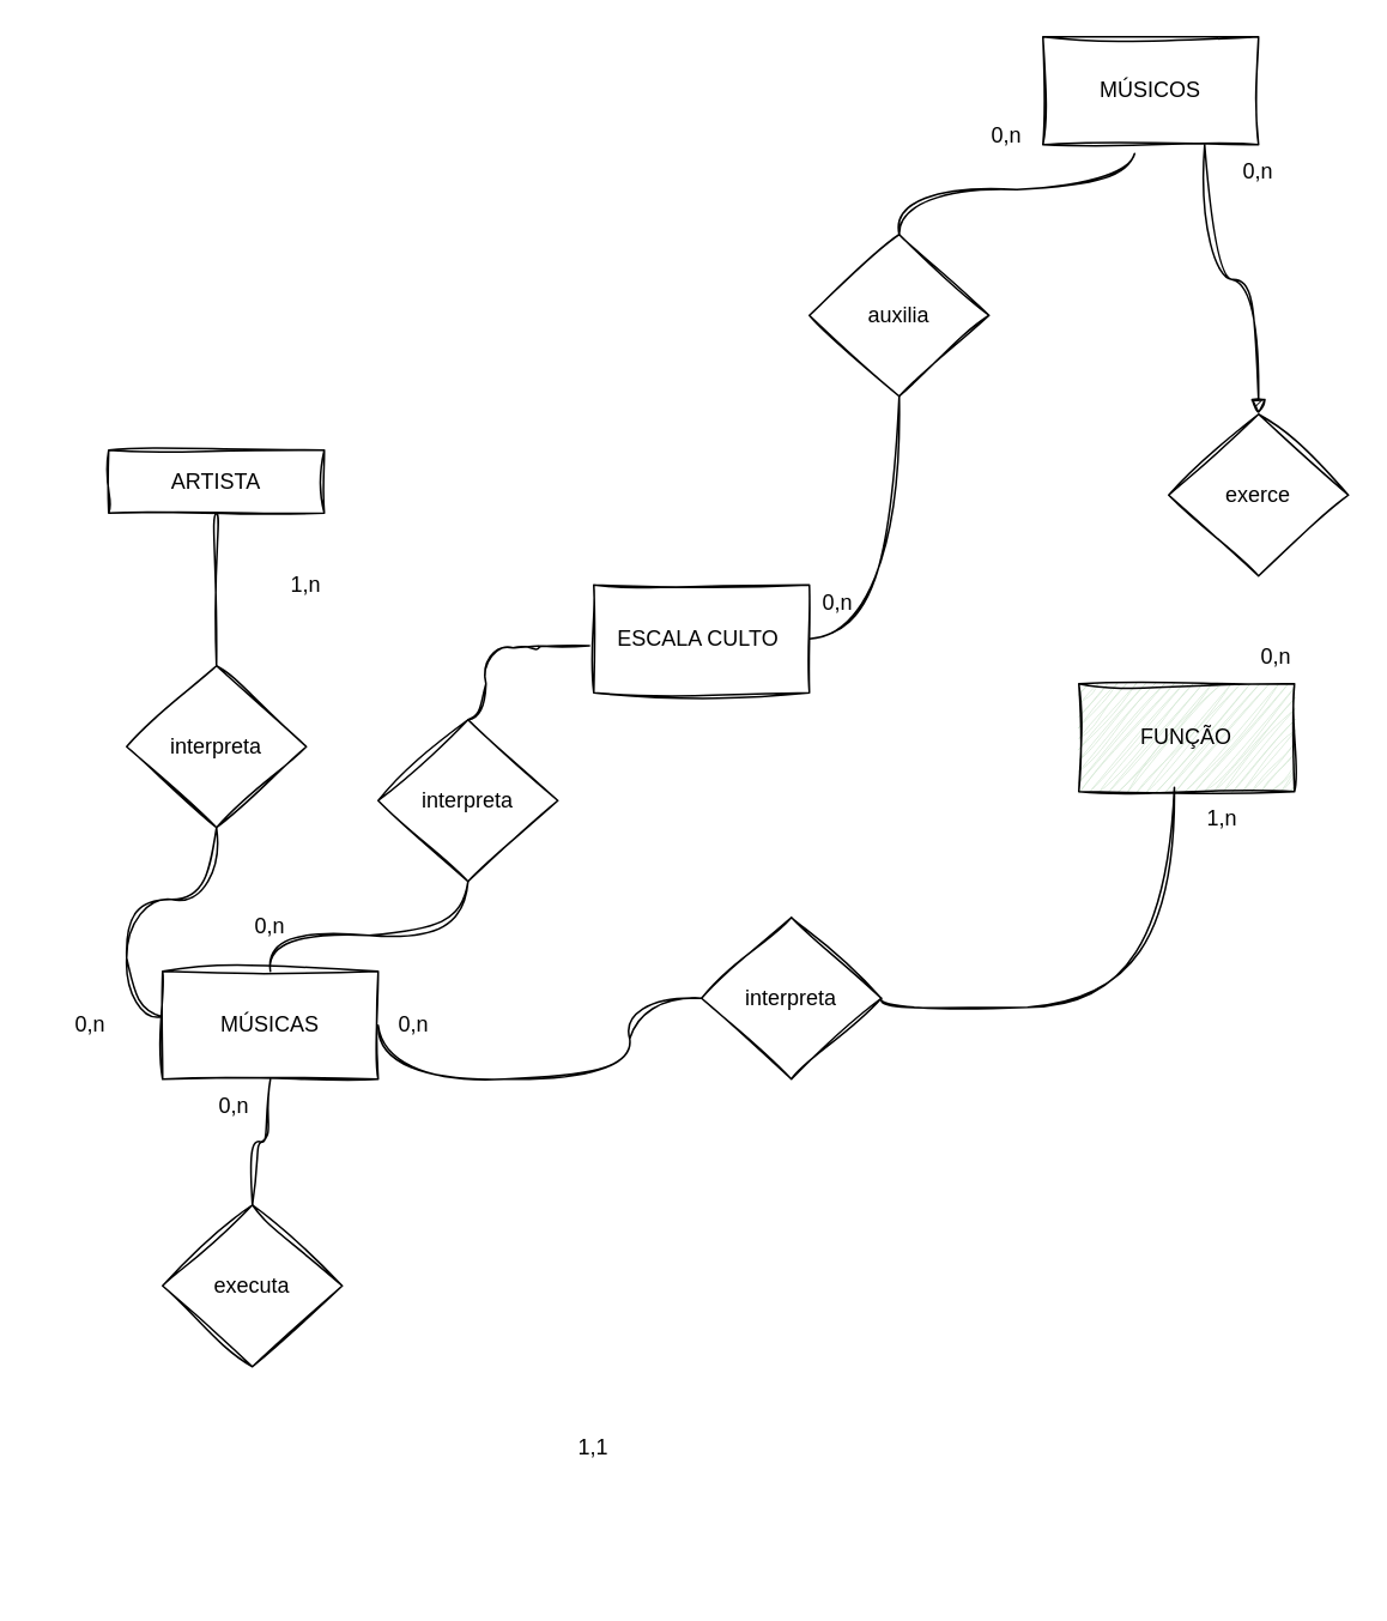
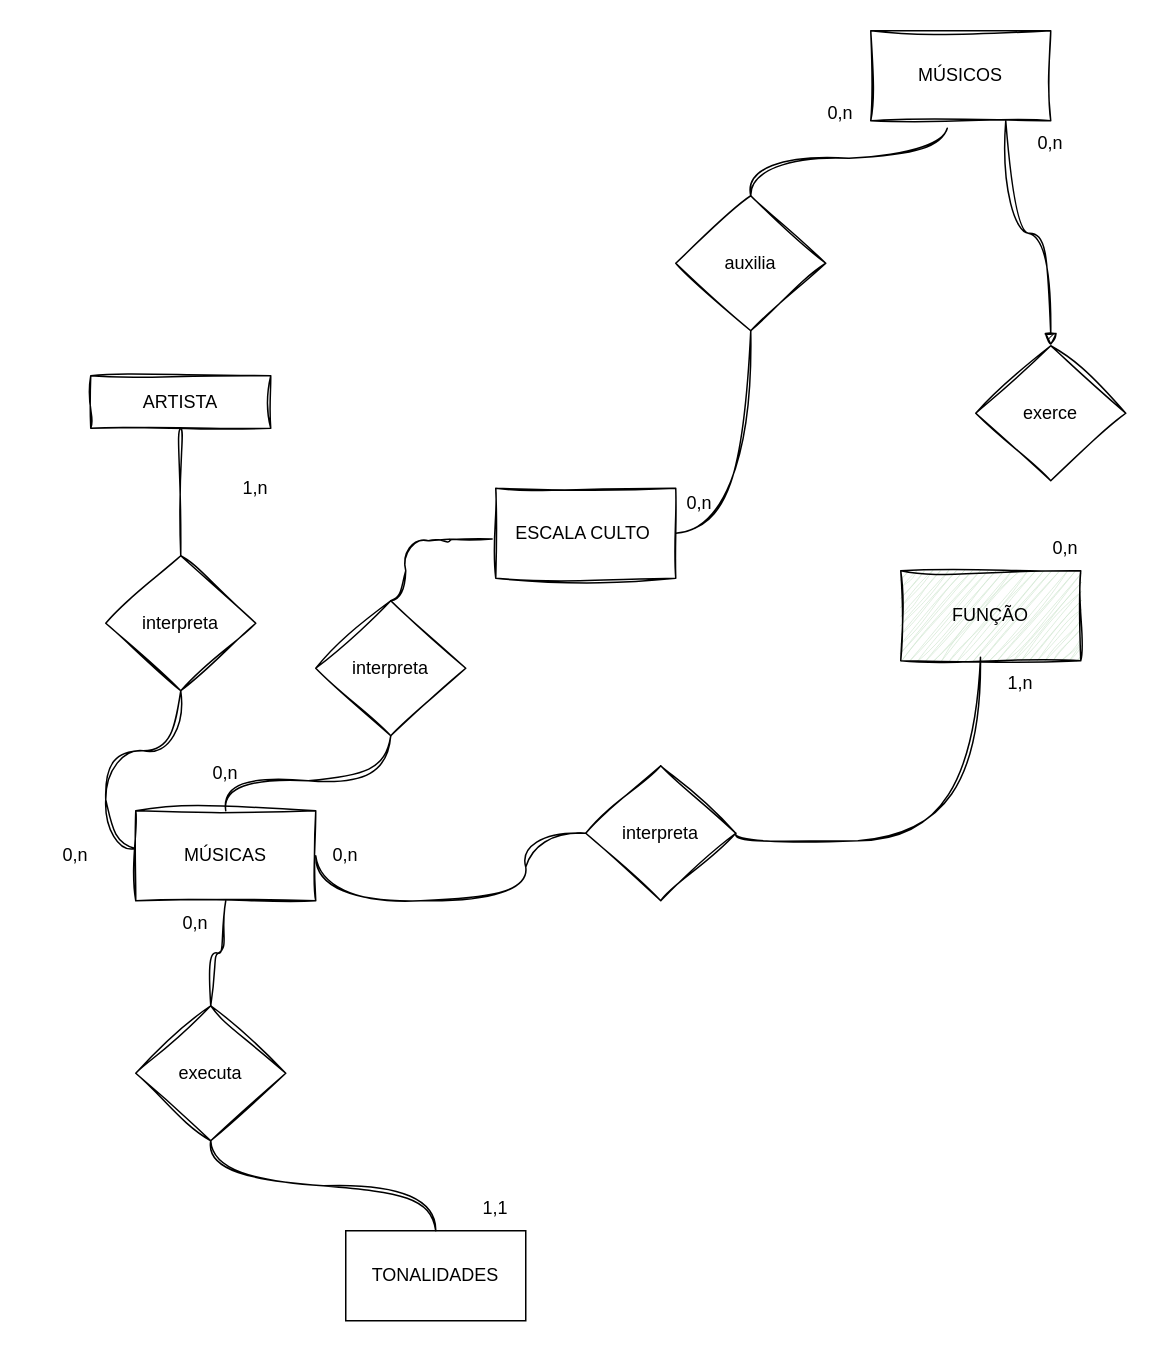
+ <mxCell id="16" style="edgeStyle=orthogonalEdgeStyle;rounded=0;orthogonalLoop=1;jettySize=auto;html=1;exitX=0.5;exitY=1;exitDx=0;exitDy=0;sketch=1;curveFitting=1;jiggle=2;curved=1;endArrow=none;startFill=0;entryX=0.5;entryY=0;entryDx=0;entryDy=0;" edge="1" parent="1" source="15" target="9"><mxGeometry relative="1" as="geometry"><mxPoint x="470" y="630" as="sourcePoint" /><mxPoint x="500" y="780" as="targetPoint" /></mxGeometry></mxCell>
+ <mxCell id="9" value="TONALIDADES" style="rounded=0;whiteSpace=wrap;html=1;" parent="1" vertex="1"><mxGeometry x="230" y="820" width="120" height="60" as="geometry" /></mxCell>
